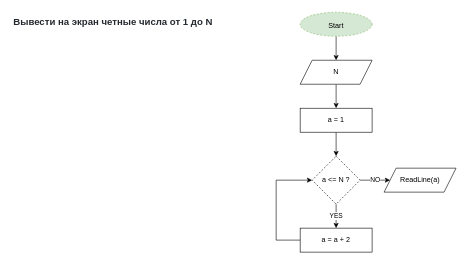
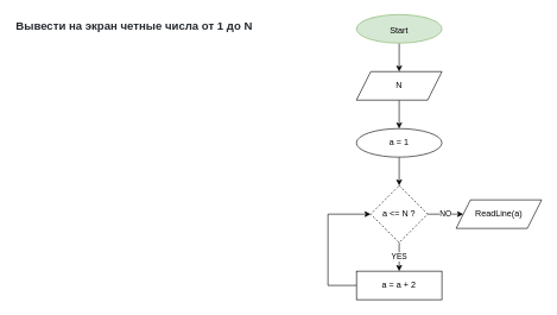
- <mxCell id="4" value="&lt;font style=&quot;font-size: 12px;&quot;&gt;Start&lt;/font&gt;" style="ellipse;whiteSpace=wrap;html=1;fontSize=16;fillColor=#d5e8d4;strokeColor=#82b366;dashed=1;" parent="1" vertex="1"><mxGeometry x="500" width="120" height="40" as="geometry" y="20" /></mxCell>
+ <mxCell id="4" value="&lt;font style=&quot;font-size: 12px;&quot;&gt;Start&lt;/font&gt;" style="ellipse;whiteSpace=wrap;html=1;fontSize=16;fillColor=#d5e8d4;strokeColor=#82b366;" parent="1" vertex="1"><mxGeometry x="500" width="120" height="40" as="geometry" y="20" /></mxCell>
- <mxCell id="8" value="a = 1" style="rounded=0;whiteSpace=wrap;html=1;" parent="1" vertex="1"><mxGeometry x="500" y="180" width="120" height="40" as="geometry" /></mxCell>
+ <mxCell id="8" value="a = 1" style="ellipse;whiteSpace=wrap;html=1;" parent="1" vertex="1"><mxGeometry x="500" y="180" width="120" height="40" as="geometry" /></mxCell>
